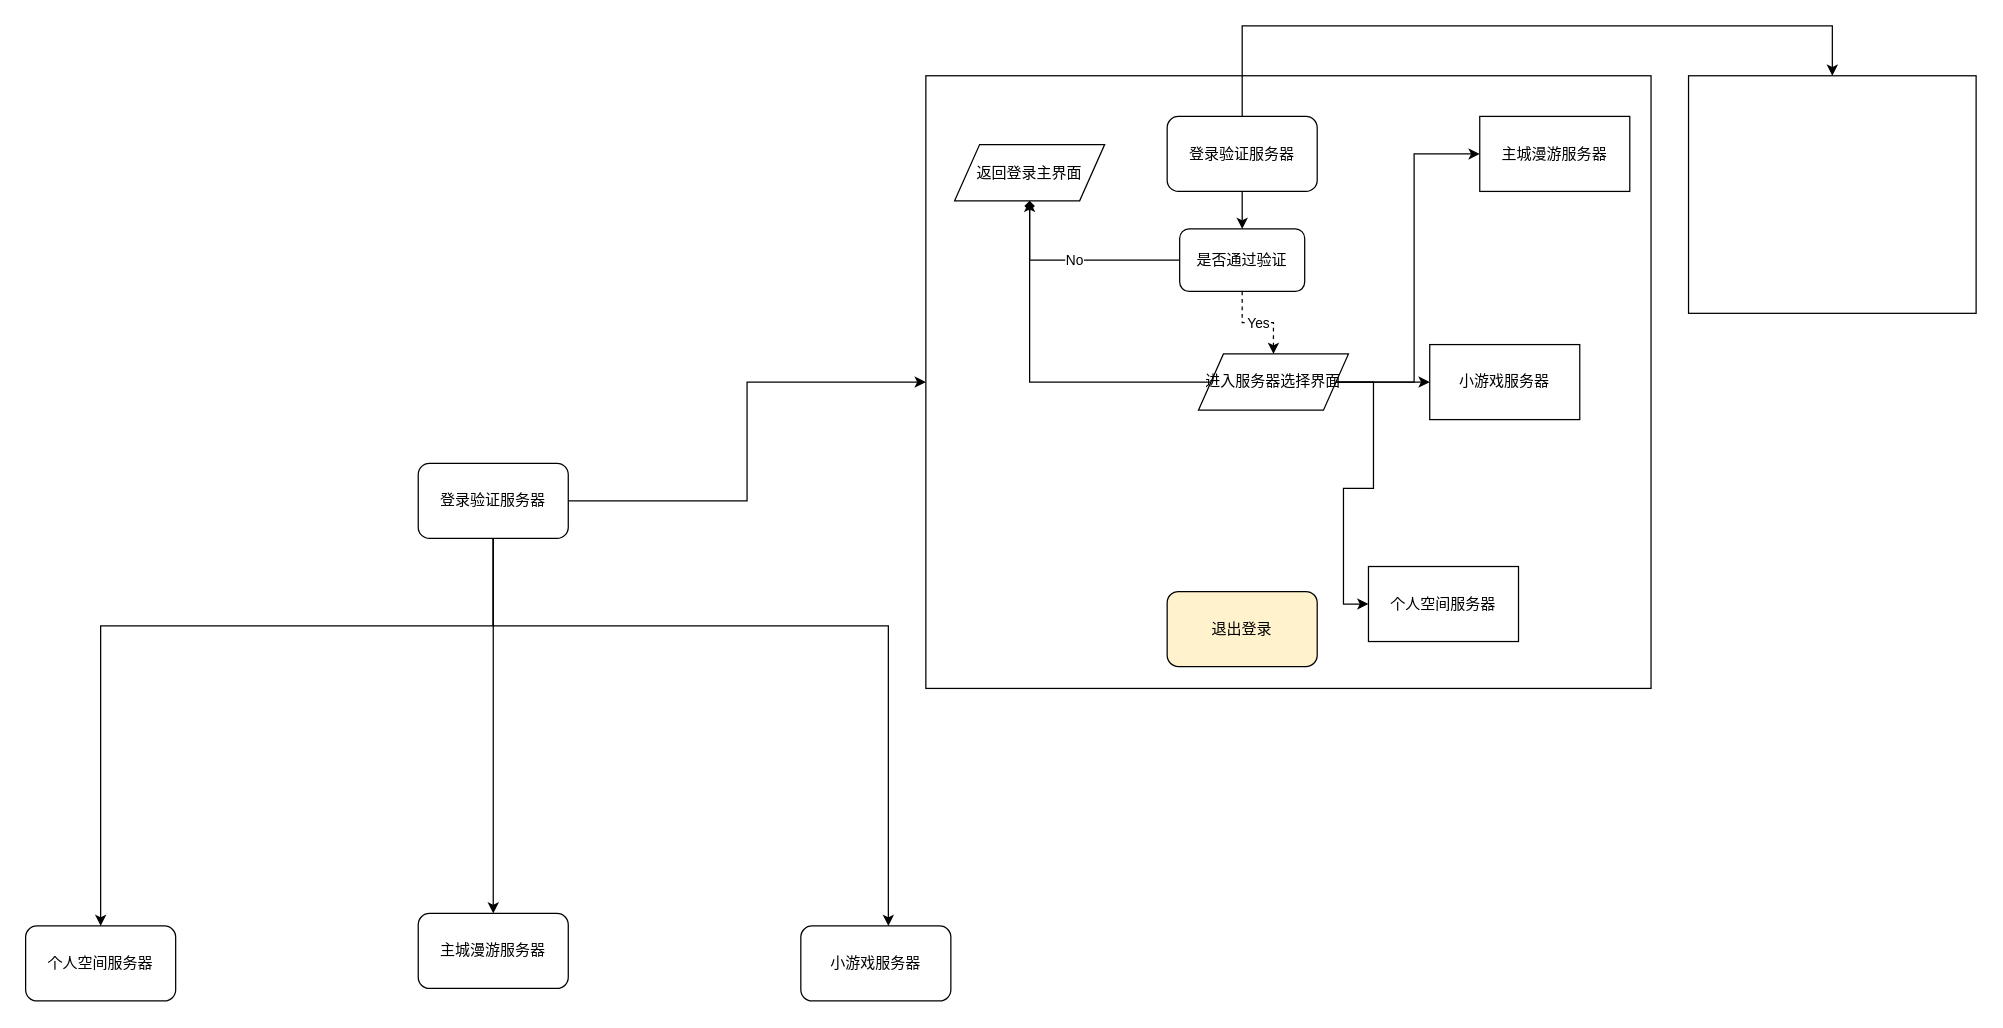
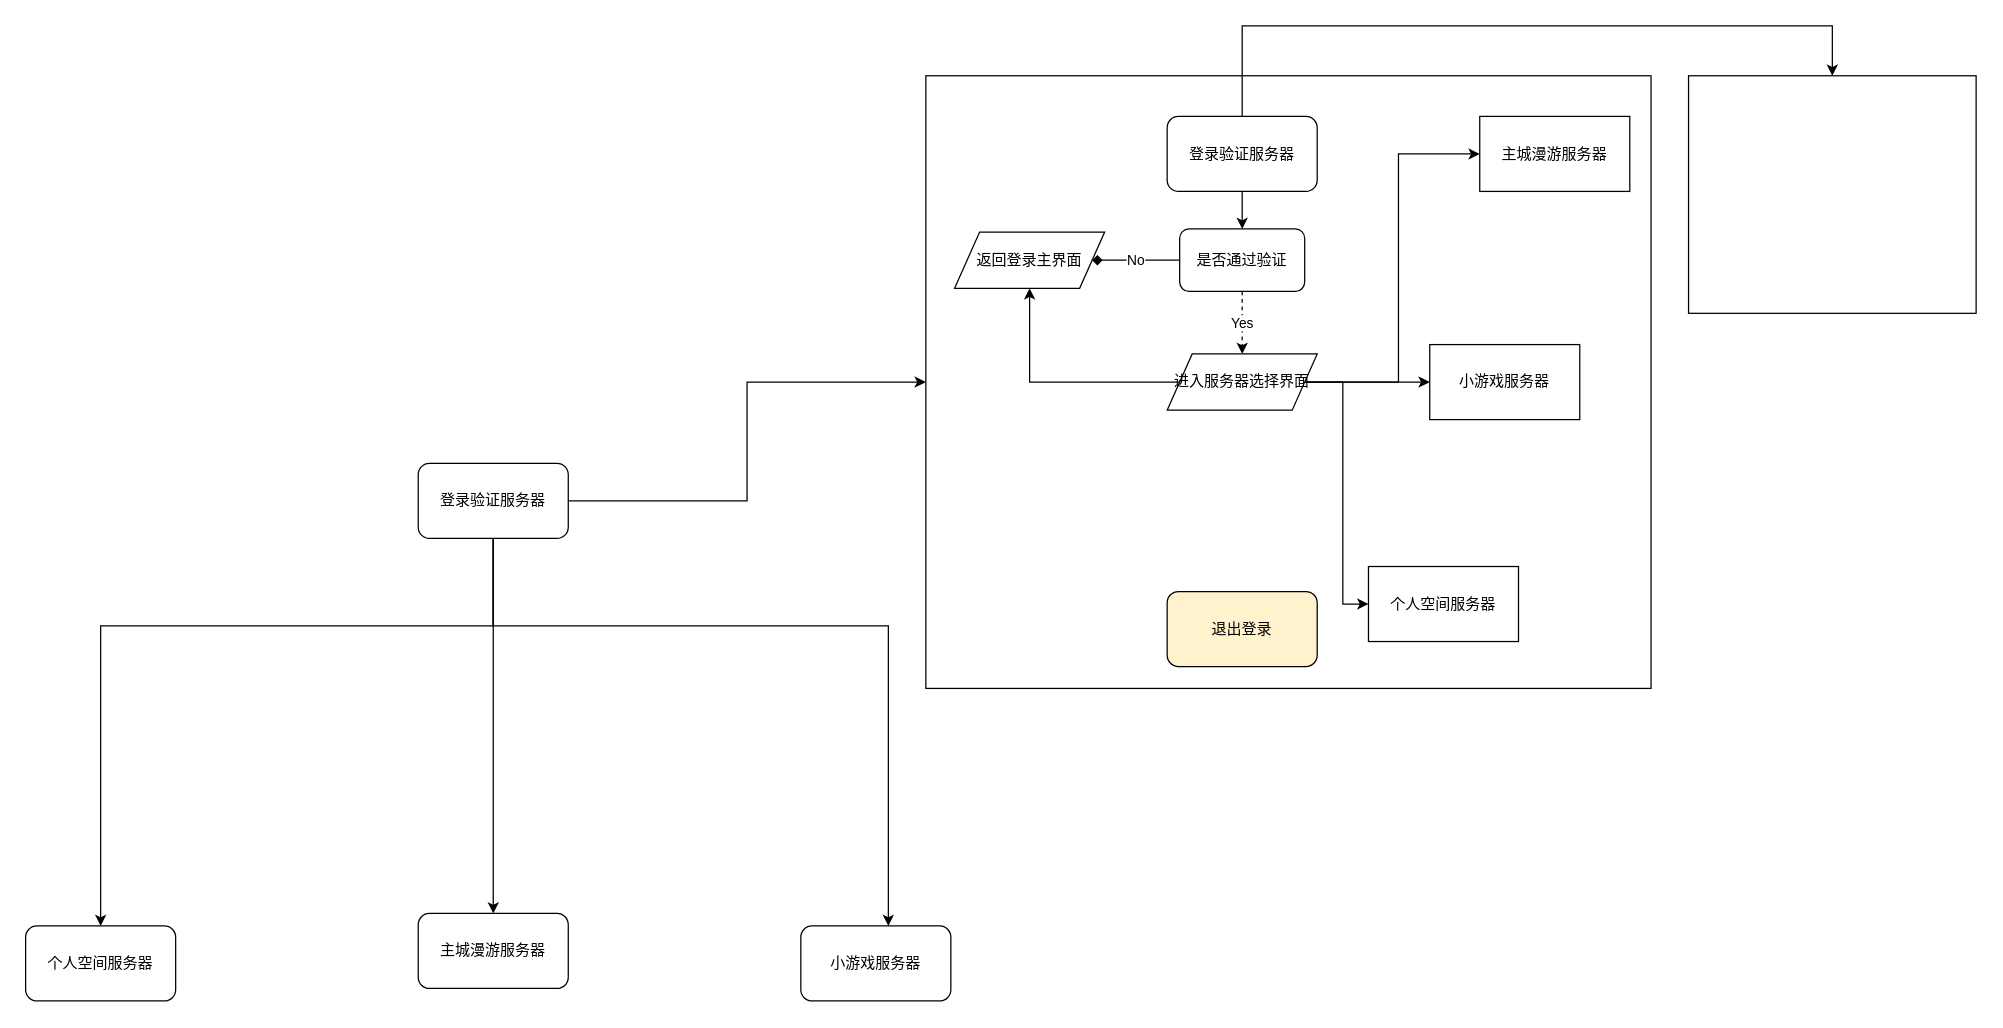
- <mxCell id="17" value="返回登录主界面" style="shape=parallelogram;perimeter=parallelogramPerimeter;whiteSpace=wrap;html=1;fixedSize=1;" vertex="1" parent="1"><mxGeometry x="763" y="115" width="120" height="45" as="geometry" /></mxCell>
+ <mxCell id="17" value="返回登录主界面" style="shape=parallelogram;perimeter=parallelogramPerimeter;whiteSpace=wrap;html=1;fixedSize=1;" vertex="1" parent="1"><mxGeometry x="763" y="185" width="120" height="45" as="geometry" /></mxCell>
- <mxCell id="22" value="进入服务器选择界面" style="shape=parallelogram;perimeter=parallelogramPerimeter;whiteSpace=wrap;html=1;fixedSize=1;" vertex="1" parent="1"><mxGeometry x="958" y="282.5" width="120" height="45" as="geometry" /></mxCell>
+ <mxCell id="22" value="进入服务器选择界面" style="shape=parallelogram;perimeter=parallelogramPerimeter;whiteSpace=wrap;html=1;fixedSize=1;" vertex="1" parent="1"><mxGeometry x="933" y="282.5" width="120" height="45" as="geometry" /></mxCell>
